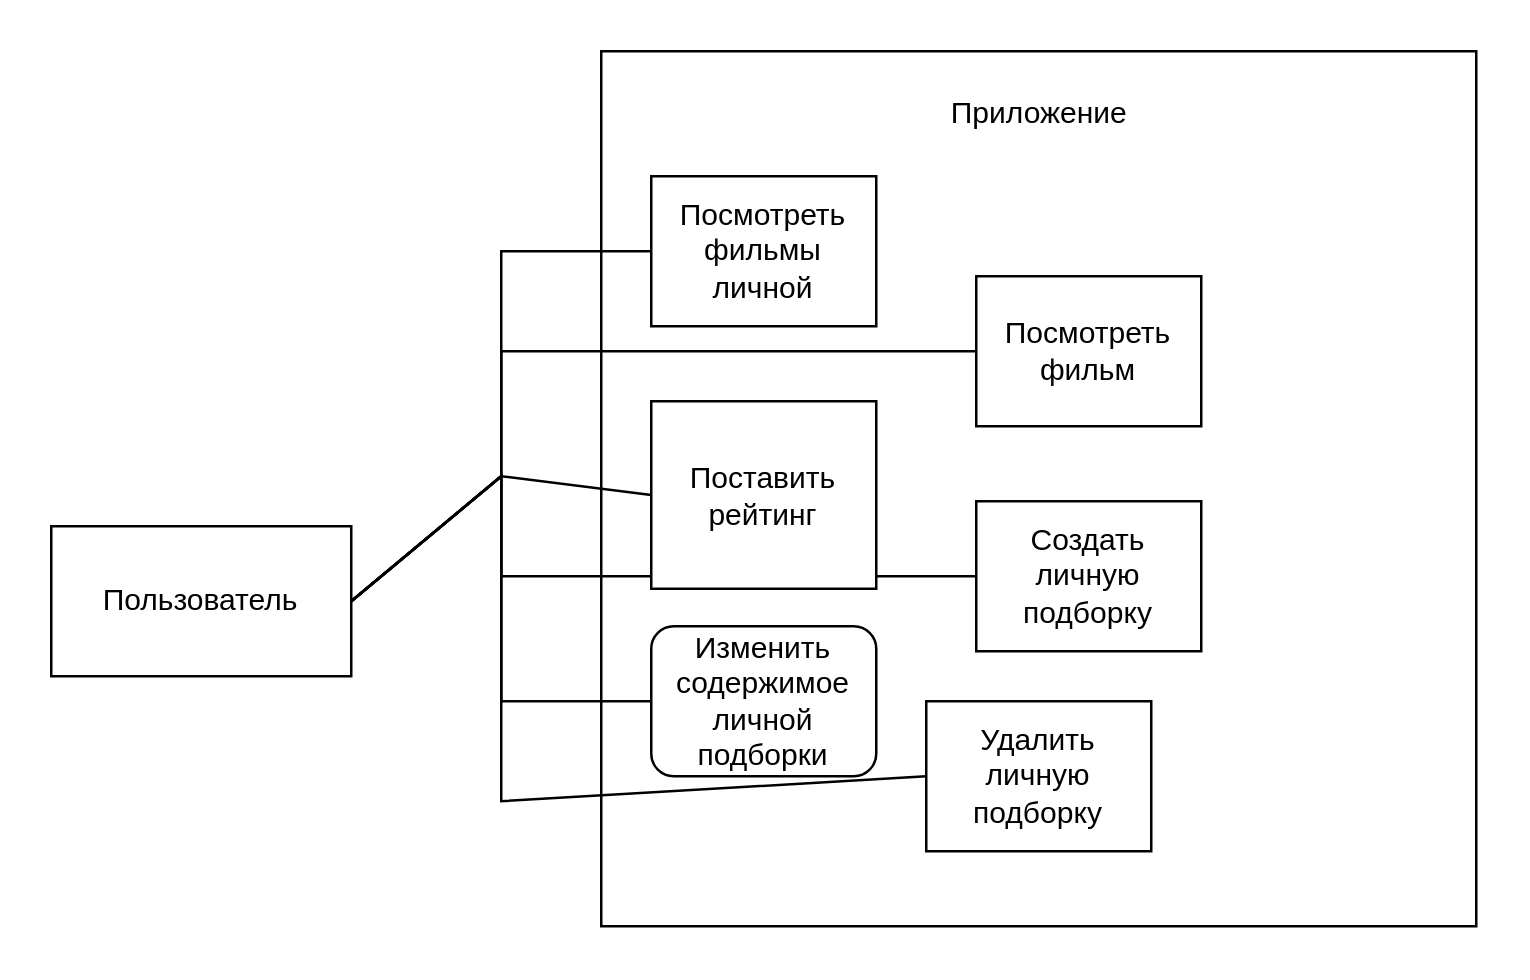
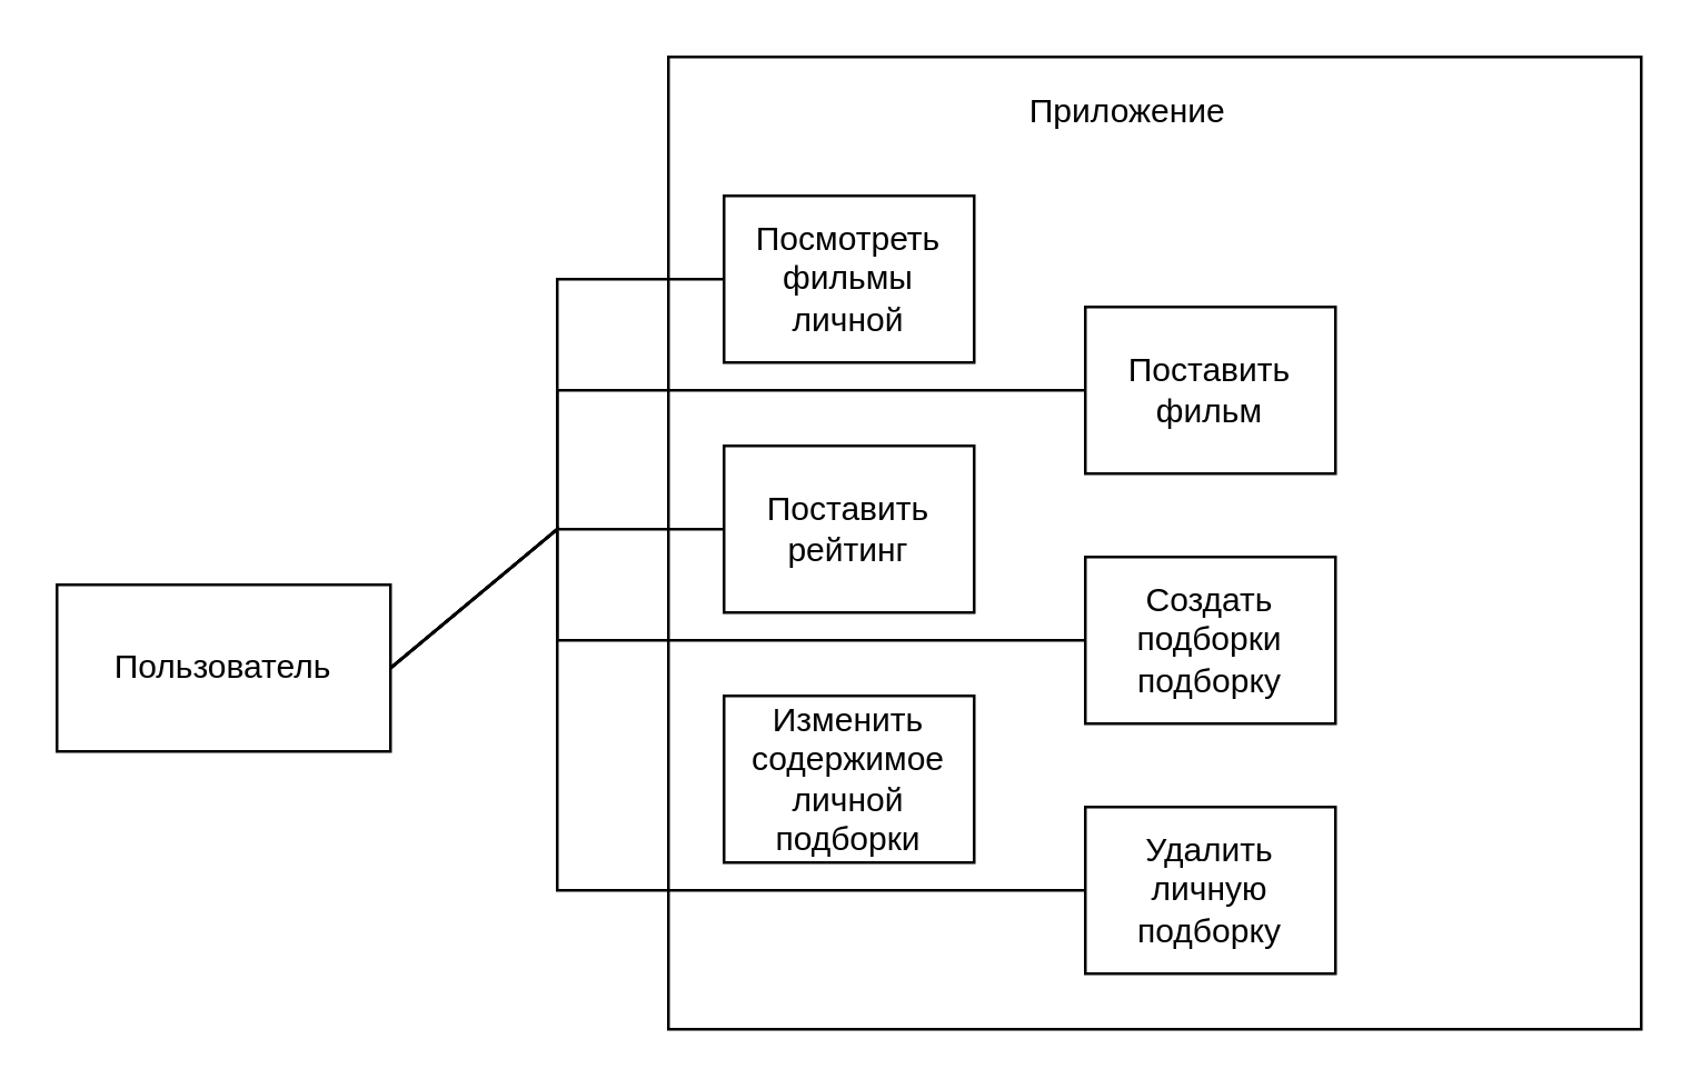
- <mxCell id="3" value="Приложение" style="text;html=1;align=center;verticalAlign=middle;resizable=0;points=[];autosize=1;strokeColor=none;fillColor=none;" vertex="1" parent="1"><mxGeometry x="365" y="30" width="100" height="30" as="geometry" /></mxCell>
+ <mxCell id="3" value="Приложение" style="text;html=1;align=center;verticalAlign=middle;resizable=0;points=[];autosize=1;strokeColor=none;fillColor=none;" vertex="1" parent="1"><mxGeometry x="355" y="25" width="100" height="30" as="geometry" /></mxCell>
- <mxCell id="12" value="Посмотреть&lt;br&gt;фильм" style="whiteSpace=wrap;html=1;" vertex="1" parent="1"><mxGeometry x="390" y="110" width="90" height="60" as="geometry" /></mxCell>
+ <mxCell id="12" value="Поставить&lt;br&gt;фильм" style="whiteSpace=wrap;html=1;" vertex="1" parent="1"><mxGeometry x="390" y="110" width="90" height="60" as="geometry" /></mxCell>
- <mxCell id="13" value="Поставить рейтинг" style="whiteSpace=wrap;html=1;" vertex="1" parent="1"><mxGeometry x="260" y="160" width="90" height="75" as="geometry" /></mxCell>
+ <mxCell id="13" value="Поставить рейтинг" style="whiteSpace=wrap;html=1;" vertex="1" parent="1"><mxGeometry x="260" y="160" width="90" height="60" as="geometry" /></mxCell>
- <mxCell id="14" value="Создать личную подборку" style="whiteSpace=wrap;html=1;" vertex="1" parent="1"><mxGeometry x="390" y="200" width="90" height="60" as="geometry" /></mxCell>
+ <mxCell id="14" value="Создать подборки подборку" style="whiteSpace=wrap;html=1;" vertex="1" parent="1"><mxGeometry x="390" y="200" width="90" height="60" as="geometry" /></mxCell>
- <mxCell id="8" style="edgeStyle=none;rounded=0;html=1;exitX=1;exitY=0.5;exitDx=0;exitDy=0;entryX=0;entryY=0.5;entryDx=0;entryDy=0;endArrow=none;endFill=0;" edge="1" parent="1" source="10" target="15"><mxGeometry relative="1" as="geometry"><Array as="points"><mxPoint x="200" y="190" /><mxPoint x="200" y="280" /></Array></mxGeometry></mxCell>
- <mxCell id="15" value="Изменить содержимое&lt;br&gt;личной&lt;br&gt;подборки" style="whiteSpace=wrap;html=1;rounded=1;" vertex="1" parent="1"><mxGeometry x="260" y="250" width="90" height="60" as="geometry" /></mxCell>
+ <mxCell id="15" value="Изменить содержимое&lt;br&gt;личной&lt;br&gt;подборки" style="whiteSpace=wrap;html=1;" vertex="1" parent="1"><mxGeometry x="260" y="250" width="90" height="60" as="geometry" /></mxCell>
- <mxCell id="16" value="Удалить&lt;br&gt;личную подборку" style="whiteSpace=wrap;html=1;" vertex="1" parent="1"><mxGeometry x="370" y="280" width="90" height="60" as="geometry" /></mxCell>
+ <mxCell id="16" value="Удалить&lt;br&gt;личную подборку" style="whiteSpace=wrap;html=1;" vertex="1" parent="1"><mxGeometry x="390" y="290" width="90" height="60" as="geometry" /></mxCell>
